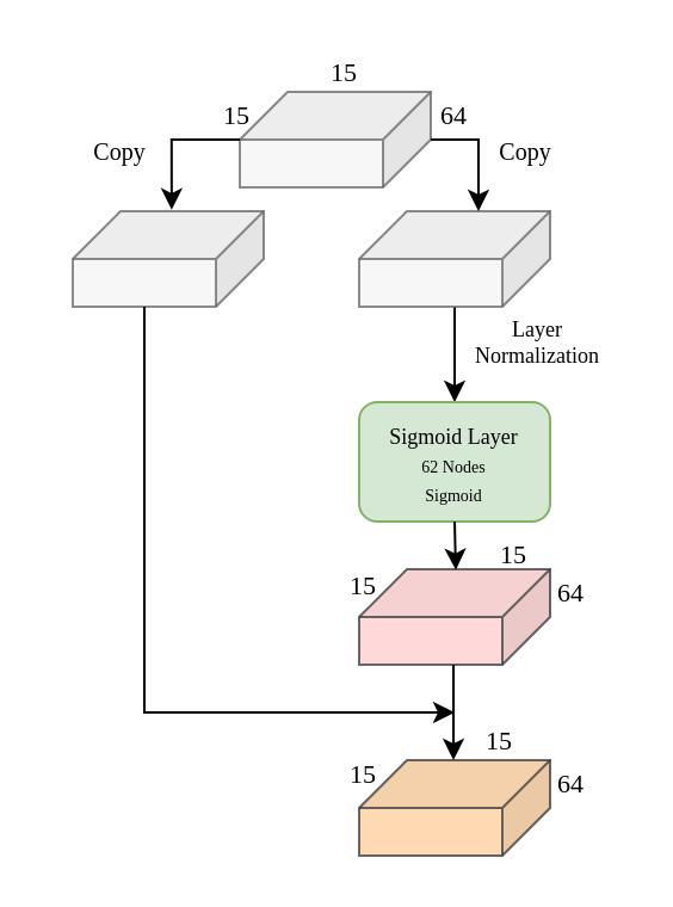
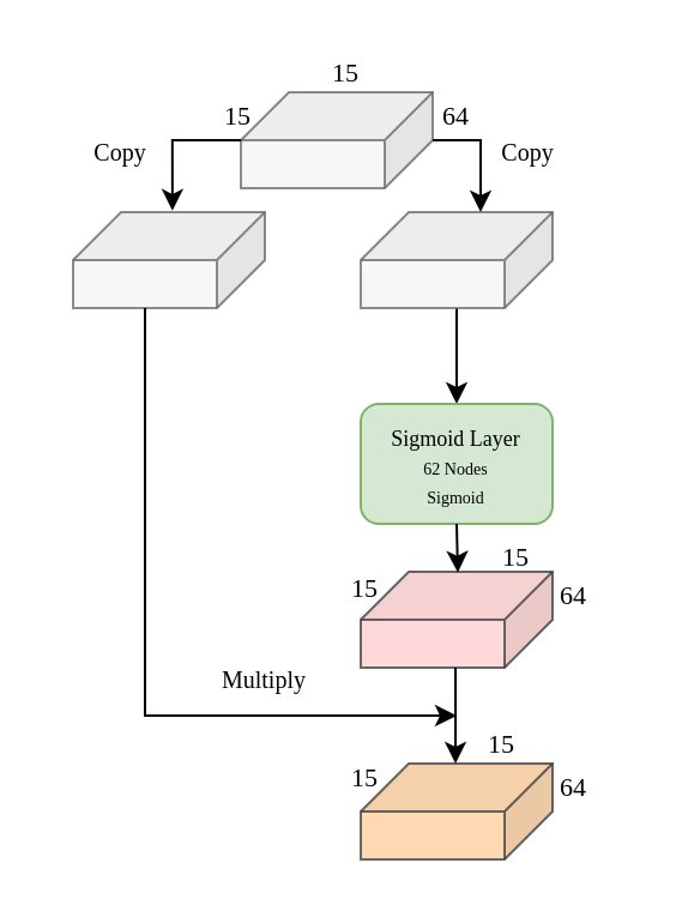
- <mxCell id="12" value="Layer Normalization" style="text;html=1;align=center;verticalAlign=middle;whiteSpace=wrap;rounded=0;fontSize=9;fontFamily=Times New Roman;" vertex="1" parent="1"><mxGeometry x="190" y="128" width="70" height="30" as="geometry" /></mxCell>
+ <mxCell id="17" value="Multiply" style="text;html=1;align=center;verticalAlign=middle;whiteSpace=wrap;rounded=0;fontFamily=Times New Roman;fontSize=10;" vertex="1" parent="1"><mxGeometry x="80" y="268" width="60" height="30" as="geometry" /></mxCell>
